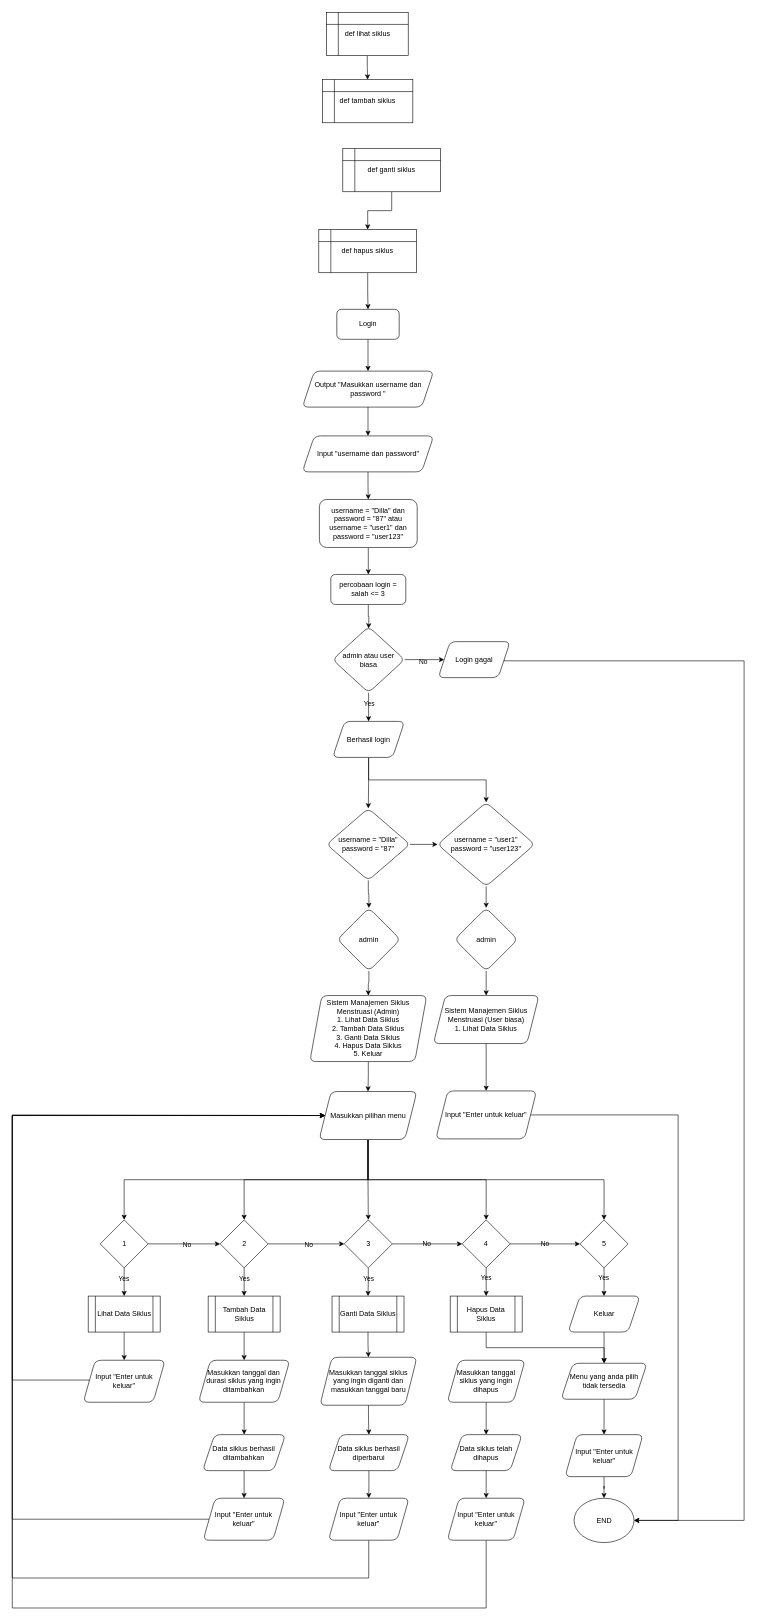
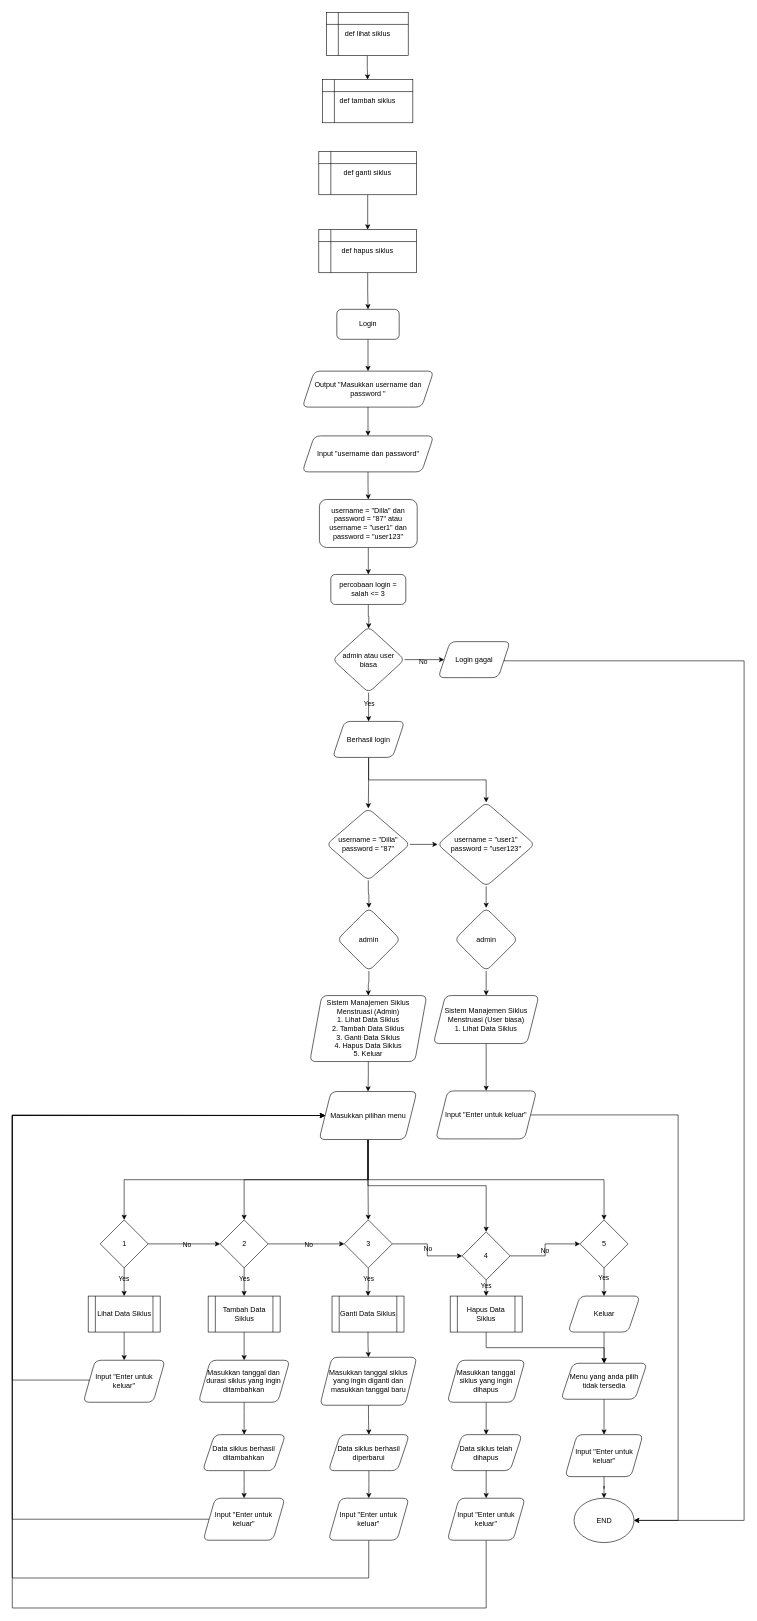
- <mxCell id="101" value="def ganti siklus" style="shape=internalStorage;whiteSpace=wrap;html=1;backgroundOutline=1;labelBackgroundColor=none;" vertex="1" parent="1"><mxGeometry x="571" y="247" width="163" height="72" as="geometry" /></mxCell>
+ <mxCell id="101" value="def ganti siklus" style="shape=internalStorage;whiteSpace=wrap;html=1;backgroundOutline=1;labelBackgroundColor=none;" vertex="1" parent="1"><mxGeometry x="531" y="252" width="163" height="72" as="geometry" /></mxCell>
- <mxCell id="90" value="4" style="rhombus;whiteSpace=wrap;html=1;labelBackgroundColor=none;" vertex="1" parent="1"><mxGeometry x="770" y="2033.01" width="80" height="80" as="geometry" /></mxCell>
+ <mxCell id="90" value="4" style="rhombus;whiteSpace=wrap;html=1;labelBackgroundColor=none;" vertex="1" parent="1"><mxGeometry x="770" y="2053.01" width="80" height="80" as="geometry" /></mxCell>
